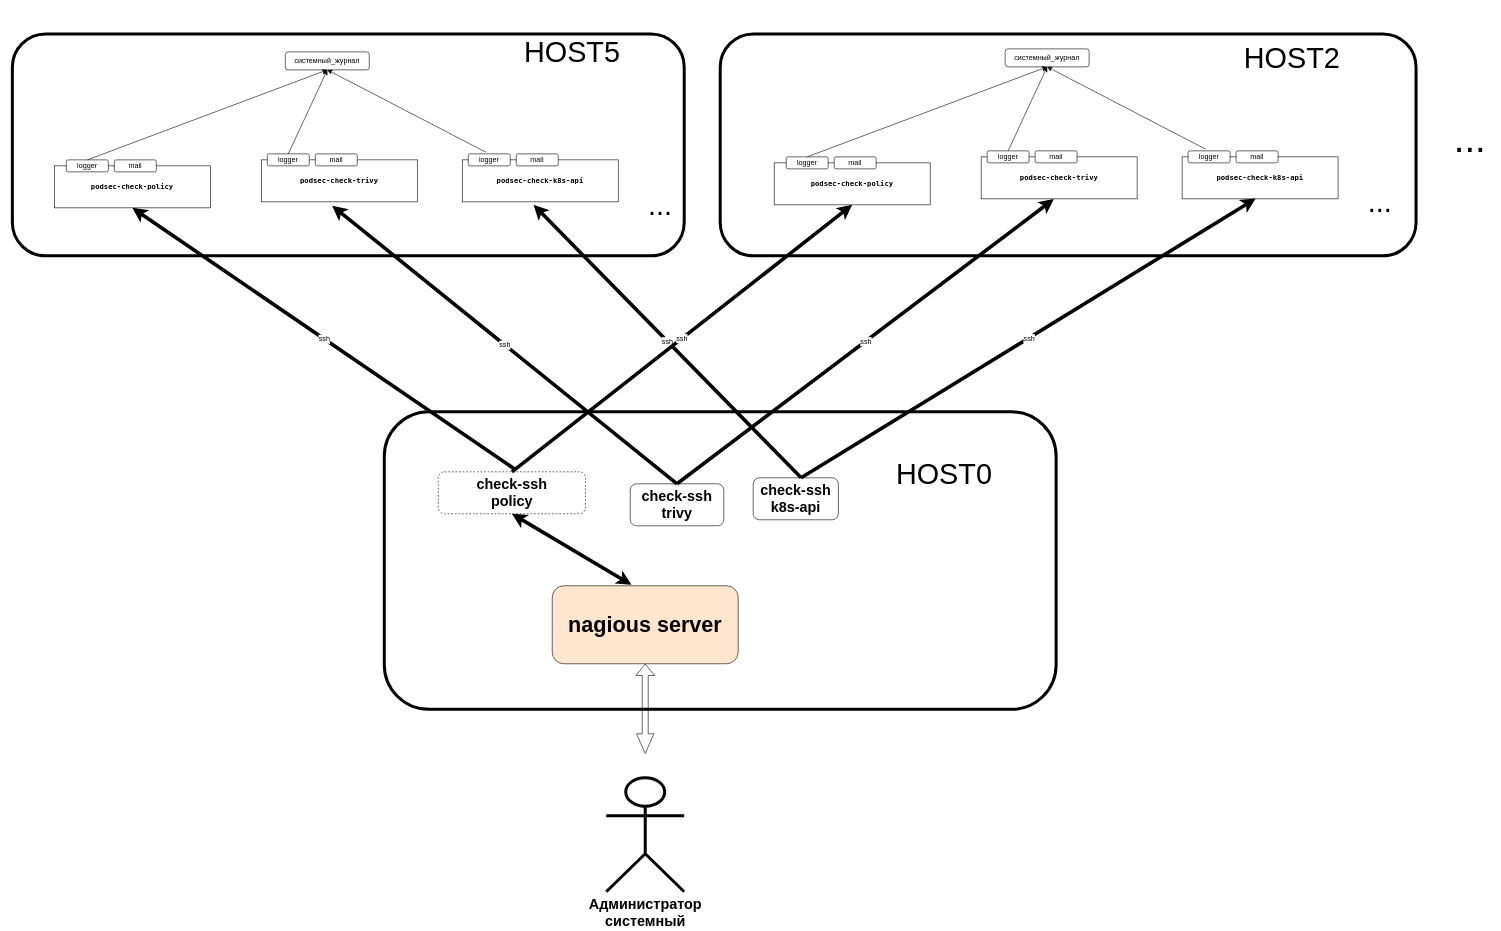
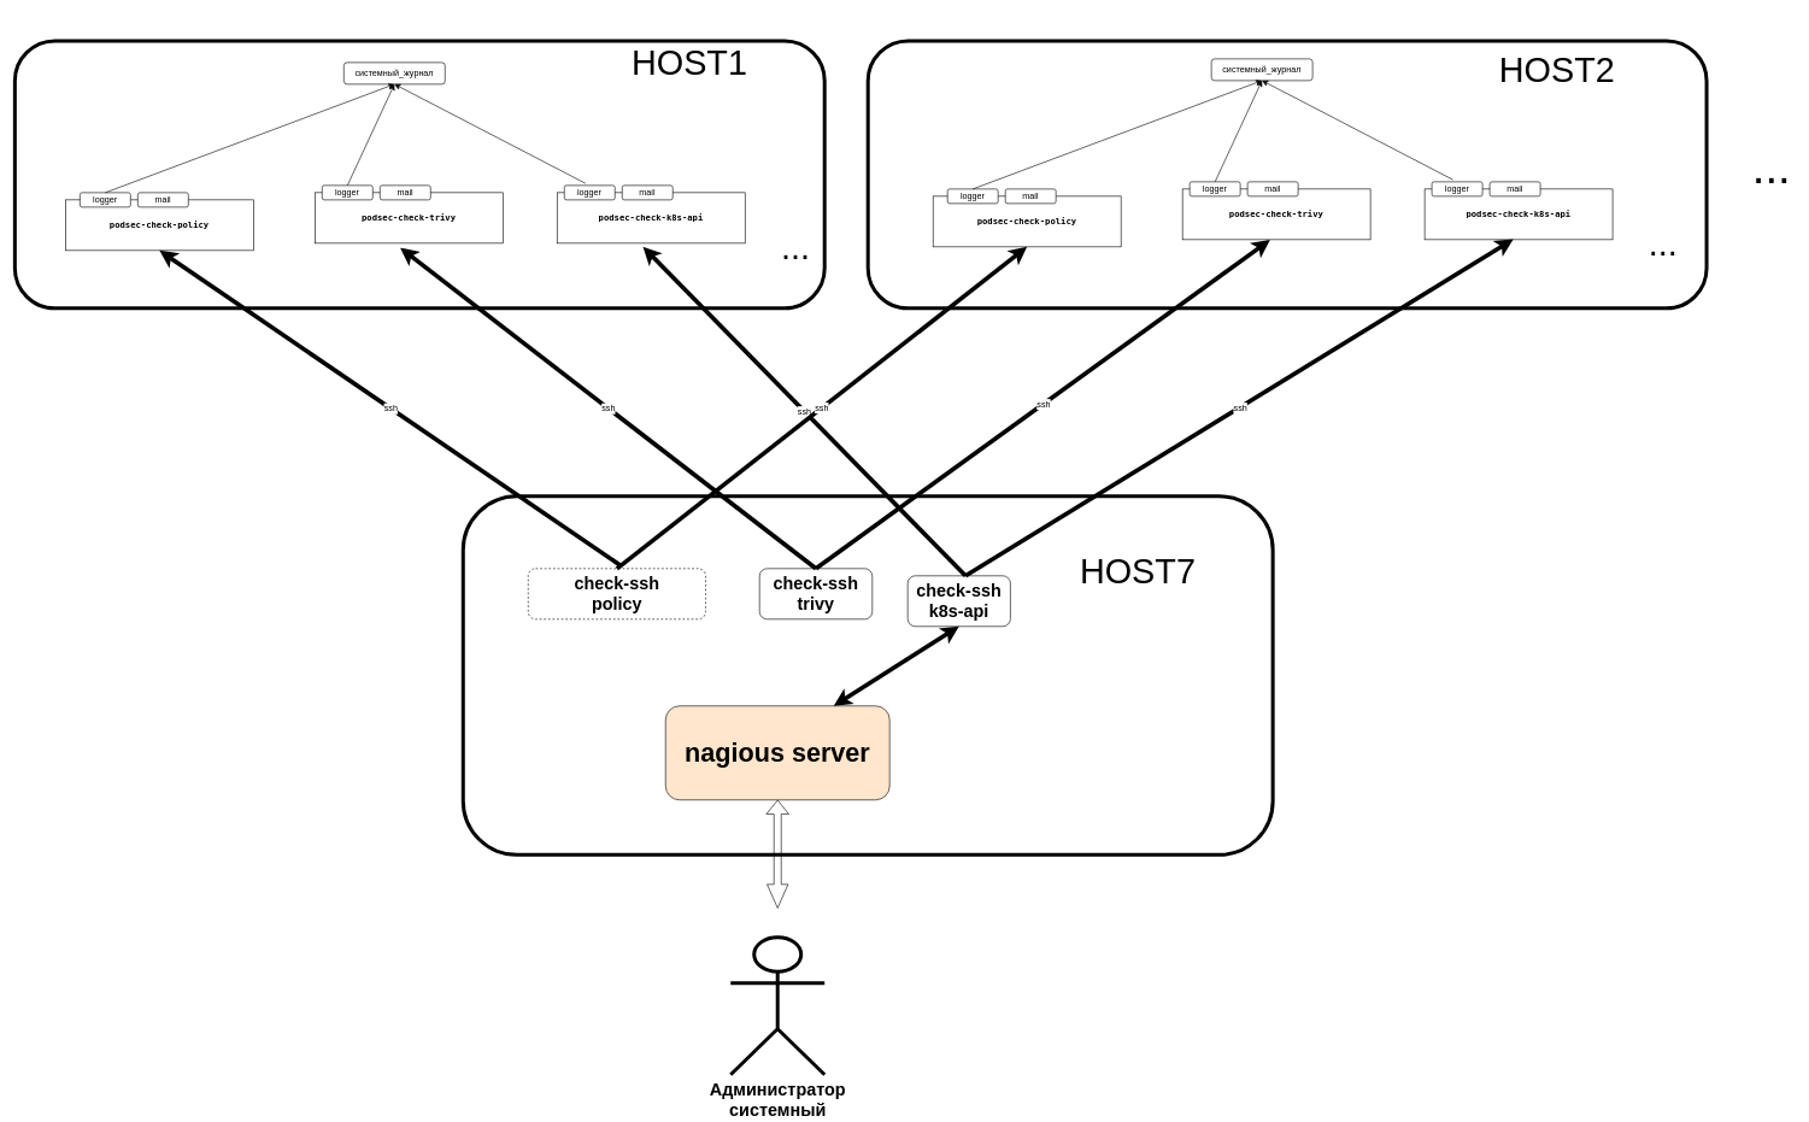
- <mxCell id="28" value="&lt;font style=&quot;font-size: 48px&quot;&gt;&amp;nbsp; &amp;nbsp; &amp;nbsp; &amp;nbsp; &amp;nbsp; &amp;nbsp; &amp;nbsp; &amp;nbsp; &amp;nbsp; &amp;nbsp; &amp;nbsp; &amp;nbsp; &amp;nbsp; &amp;nbsp; &amp;nbsp; &amp;nbsp; &amp;nbsp; &amp;nbsp; &amp;nbsp; &amp;nbsp; &amp;nbsp; &amp;nbsp; &amp;nbsp; &amp;nbsp; &amp;nbsp; &amp;nbsp; &amp;nbsp; &amp;nbsp; &amp;nbsp; &amp;nbsp; &amp;nbsp; &amp;nbsp; &amp;nbsp; &amp;nbsp; &amp;nbsp; &amp;nbsp; &lt;br&gt;&amp;nbsp; &amp;nbsp; &amp;nbsp; &amp;nbsp; &amp;nbsp; &amp;nbsp; &amp;nbsp; &amp;nbsp; &amp;nbsp; &amp;nbsp; &amp;nbsp; &amp;nbsp; &amp;nbsp; &amp;nbsp; &amp;nbsp; &amp;nbsp; &amp;nbsp; &amp;nbsp; &amp;nbsp; &amp;nbsp; &amp;nbsp; &amp;nbsp; &amp;nbsp; &amp;nbsp; &amp;nbsp; &amp;nbsp; &amp;nbsp; &amp;nbsp; HOST5&lt;/font&gt;&lt;br&gt;&lt;br&gt;&lt;br&gt;&lt;br&gt;&lt;br&gt;&lt;br&gt;&lt;br&gt;&lt;br&gt;&lt;br&gt;&lt;br&gt;&lt;br&gt;&lt;br&gt;&lt;br&gt;&lt;br&gt;&lt;br&gt;&lt;br&gt;&lt;br&gt;&lt;br&gt;" style="rounded=1;whiteSpace=wrap;html=1;fontSize=18;fontColor=#000000;strokeWidth=5;fillColor=none;" parent="1" vertex="1"><mxGeometry x="20" y="20" width="1120" height="370" as="geometry" /></mxCell>
+ <mxCell id="28" value="&lt;font style=&quot;font-size: 48px&quot;&gt;&amp;nbsp; &amp;nbsp; &amp;nbsp; &amp;nbsp; &amp;nbsp; &amp;nbsp; &amp;nbsp; &amp;nbsp; &amp;nbsp; &amp;nbsp; &amp;nbsp; &amp;nbsp; &amp;nbsp; &amp;nbsp; &amp;nbsp; &amp;nbsp; &amp;nbsp; &amp;nbsp; &amp;nbsp; &amp;nbsp; &amp;nbsp; &amp;nbsp; &amp;nbsp; &amp;nbsp; &amp;nbsp; &amp;nbsp; &amp;nbsp; &amp;nbsp; &amp;nbsp; &amp;nbsp; &amp;nbsp; &amp;nbsp; &amp;nbsp; &amp;nbsp; &amp;nbsp; &amp;nbsp; &lt;br&gt;&amp;nbsp; &amp;nbsp; &amp;nbsp; &amp;nbsp; &amp;nbsp; &amp;nbsp; &amp;nbsp; &amp;nbsp; &amp;nbsp; &amp;nbsp; &amp;nbsp; &amp;nbsp; &amp;nbsp; &amp;nbsp; &amp;nbsp; &amp;nbsp; &amp;nbsp; &amp;nbsp; &amp;nbsp; &amp;nbsp; &amp;nbsp; &amp;nbsp; &amp;nbsp; &amp;nbsp; &amp;nbsp; &amp;nbsp; &amp;nbsp; &amp;nbsp; HOST1&lt;/font&gt;&lt;br&gt;&lt;br&gt;&lt;br&gt;&lt;br&gt;&lt;br&gt;&lt;br&gt;&lt;br&gt;&lt;br&gt;&lt;br&gt;&lt;br&gt;&lt;br&gt;&lt;br&gt;&lt;br&gt;&lt;br&gt;&lt;br&gt;&lt;br&gt;&lt;br&gt;&lt;br&gt;" style="rounded=1;whiteSpace=wrap;html=1;fontSize=18;fontColor=#000000;strokeWidth=5;fillColor=none;" parent="1" vertex="1"><mxGeometry x="20" y="20" width="1120" height="370" as="geometry" /></mxCell>
- <mxCell id="20" value="&lt;font style=&quot;font-size: 24px&quot;&gt;&lt;b&gt;check-ssh&lt;br&gt;trivy&lt;/b&gt;&lt;/font&gt;" style="rounded=1;whiteSpace=wrap;html=1;fontSize=12;fontColor=#000000;fillColor=none;" parent="1" vertex="1"><mxGeometry x="1050" y="770" width="156" height="70" as="geometry" /></mxCell>
+ <mxCell id="20" value="&lt;font style=&quot;font-size: 24px&quot;&gt;&lt;b&gt;check-ssh&lt;br&gt;trivy&lt;/b&gt;&lt;/font&gt;" style="rounded=1;whiteSpace=wrap;html=1;fontSize=12;fontColor=#000000;fillColor=none;" parent="1" vertex="1"><mxGeometry x="1050" y="750" width="156" height="70" as="geometry" /></mxCell>
- <mxCell id="51" value="" style="endArrow=classic;startArrow=classic;html=1;rounded=0;shadow=0;sketch=0;fontSize=36;fontColor=#000000;strokeWidth=6;exitX=0.426;exitY=-0.013;exitDx=0;exitDy=0;entryX=0.5;entryY=1;entryDx=0;entryDy=0;exitPerimeter=0;" parent="1" source="10" target="19" edge="1"><mxGeometry width="50" height="50" relative="1" as="geometry"><mxPoint x="1280" y="730" as="sourcePoint" /><mxPoint x="1330" y="680" as="targetPoint" /></mxGeometry></mxCell>
+ <mxCell id="52" value="" style="endArrow=classic;startArrow=classic;html=1;rounded=0;shadow=0;sketch=0;fontSize=36;fontColor=#000000;strokeWidth=6;entryX=0.5;entryY=1;entryDx=0;entryDy=0;exitX=0.75;exitY=0;exitDx=0;exitDy=0;" parent="1" source="10" target="23" edge="1"><mxGeometry width="50" height="50" relative="1" as="geometry"><mxPoint x="1095" y="960" as="sourcePoint" /><mxPoint x="1138" y="830" as="targetPoint" /></mxGeometry></mxCell>
- <mxCell id="53" value="&lt;font style=&quot;font-size: 48px&quot;&gt;&amp;nbsp; &amp;nbsp; &amp;nbsp; &amp;nbsp; &amp;nbsp; &amp;nbsp; &amp;nbsp; &amp;nbsp; &amp;nbsp; &amp;nbsp; &amp;nbsp; &amp;nbsp; &amp;nbsp; &amp;nbsp; &amp;nbsp; &amp;nbsp; &amp;nbsp; &amp;nbsp; &amp;nbsp; &amp;nbsp; &amp;nbsp; &amp;nbsp; &amp;nbsp; &amp;nbsp; &amp;nbsp; &amp;nbsp; &amp;nbsp; &amp;nbsp; &amp;nbsp; &amp;nbsp; &amp;nbsp; &amp;nbsp; &amp;nbsp; &amp;nbsp; &amp;nbsp; &amp;nbsp; &lt;br&gt;&amp;nbsp; &amp;nbsp; &amp;nbsp; &amp;nbsp; &amp;nbsp; &amp;nbsp; &amp;nbsp; &amp;nbsp; &amp;nbsp; &amp;nbsp; &amp;nbsp; &amp;nbsp; &amp;nbsp; &amp;nbsp; &amp;nbsp; &amp;nbsp; &amp;nbsp; &amp;nbsp; &amp;nbsp; &amp;nbsp; &amp;nbsp; &amp;nbsp; &amp;nbsp; &amp;nbsp; &amp;nbsp; &amp;nbsp; &amp;nbsp; &amp;nbsp; HOST0&lt;/font&gt;&lt;br&gt;&lt;br&gt;&lt;br&gt;&lt;br&gt;&lt;br&gt;&lt;br&gt;&lt;br&gt;&lt;br&gt;&lt;br&gt;&lt;br&gt;&lt;br&gt;&lt;br&gt;&lt;br&gt;&lt;br&gt;&lt;br&gt;&lt;br&gt;&lt;br&gt;" style="rounded=1;whiteSpace=wrap;html=1;fontSize=18;fontColor=#000000;strokeWidth=5;fillColor=none;" parent="1" vertex="1"><mxGeometry x="640" y="650" width="1120" height="496" as="geometry" /></mxCell>
+ <mxCell id="53" value="&lt;font style=&quot;font-size: 48px&quot;&gt;&amp;nbsp; &amp;nbsp; &amp;nbsp; &amp;nbsp; &amp;nbsp; &amp;nbsp; &amp;nbsp; &amp;nbsp; &amp;nbsp; &amp;nbsp; &amp;nbsp; &amp;nbsp; &amp;nbsp; &amp;nbsp; &amp;nbsp; &amp;nbsp; &amp;nbsp; &amp;nbsp; &amp;nbsp; &amp;nbsp; &amp;nbsp; &amp;nbsp; &amp;nbsp; &amp;nbsp; &amp;nbsp; &amp;nbsp; &amp;nbsp; &amp;nbsp; &amp;nbsp; &amp;nbsp; &amp;nbsp; &amp;nbsp; &amp;nbsp; &amp;nbsp; &amp;nbsp; &amp;nbsp; &lt;br&gt;&amp;nbsp; &amp;nbsp; &amp;nbsp; &amp;nbsp; &amp;nbsp; &amp;nbsp; &amp;nbsp; &amp;nbsp; &amp;nbsp; &amp;nbsp; &amp;nbsp; &amp;nbsp; &amp;nbsp; &amp;nbsp; &amp;nbsp; &amp;nbsp; &amp;nbsp; &amp;nbsp; &amp;nbsp; &amp;nbsp; &amp;nbsp; &amp;nbsp; &amp;nbsp; &amp;nbsp; &amp;nbsp; &amp;nbsp; &amp;nbsp; &amp;nbsp; HOST7&lt;/font&gt;&lt;br&gt;&lt;br&gt;&lt;br&gt;&lt;br&gt;&lt;br&gt;&lt;br&gt;&lt;br&gt;&lt;br&gt;&lt;br&gt;&lt;br&gt;&lt;br&gt;&lt;br&gt;&lt;br&gt;&lt;br&gt;&lt;br&gt;&lt;br&gt;&lt;br&gt;" style="rounded=1;whiteSpace=wrap;html=1;fontSize=18;fontColor=#000000;strokeWidth=5;fillColor=none;" parent="1" vertex="1"><mxGeometry x="640" y="650" width="1120" height="496" as="geometry" /></mxCell>
